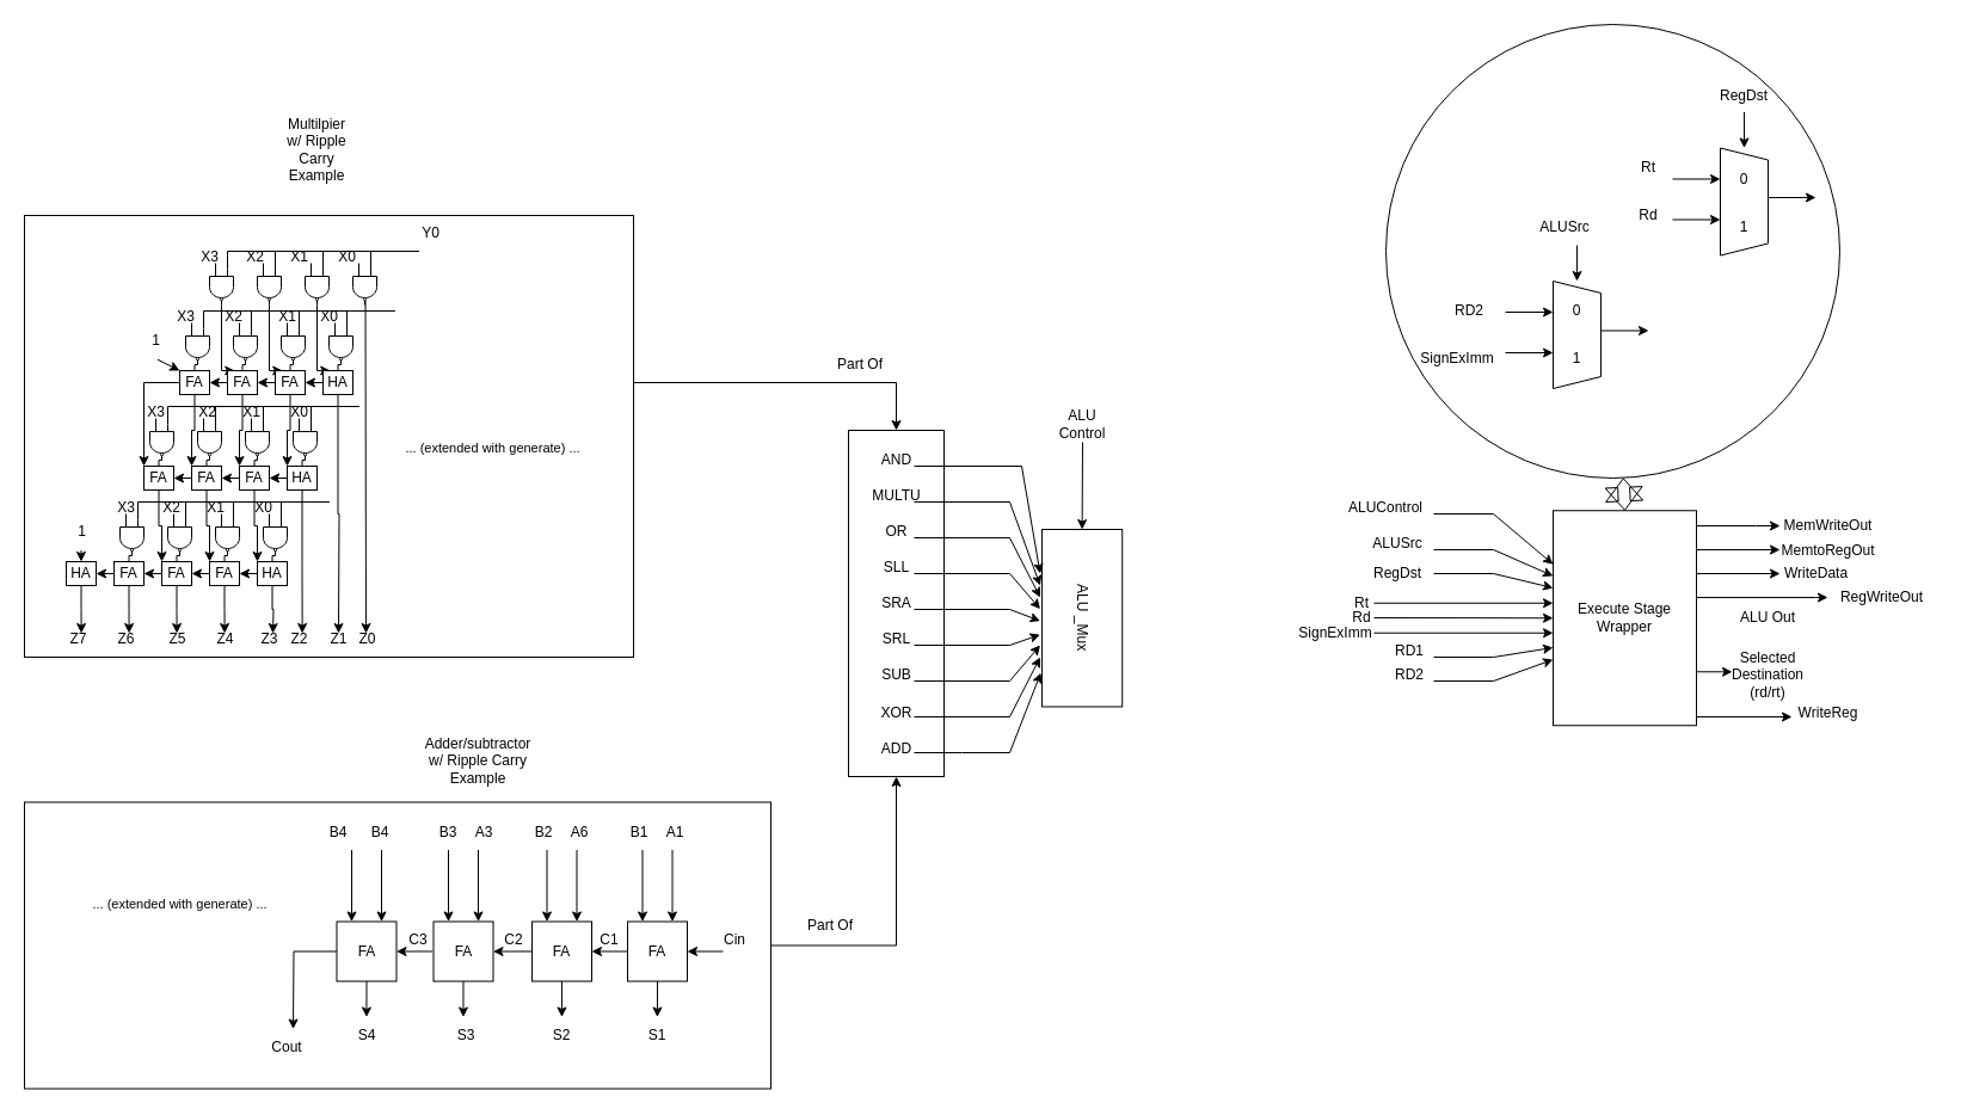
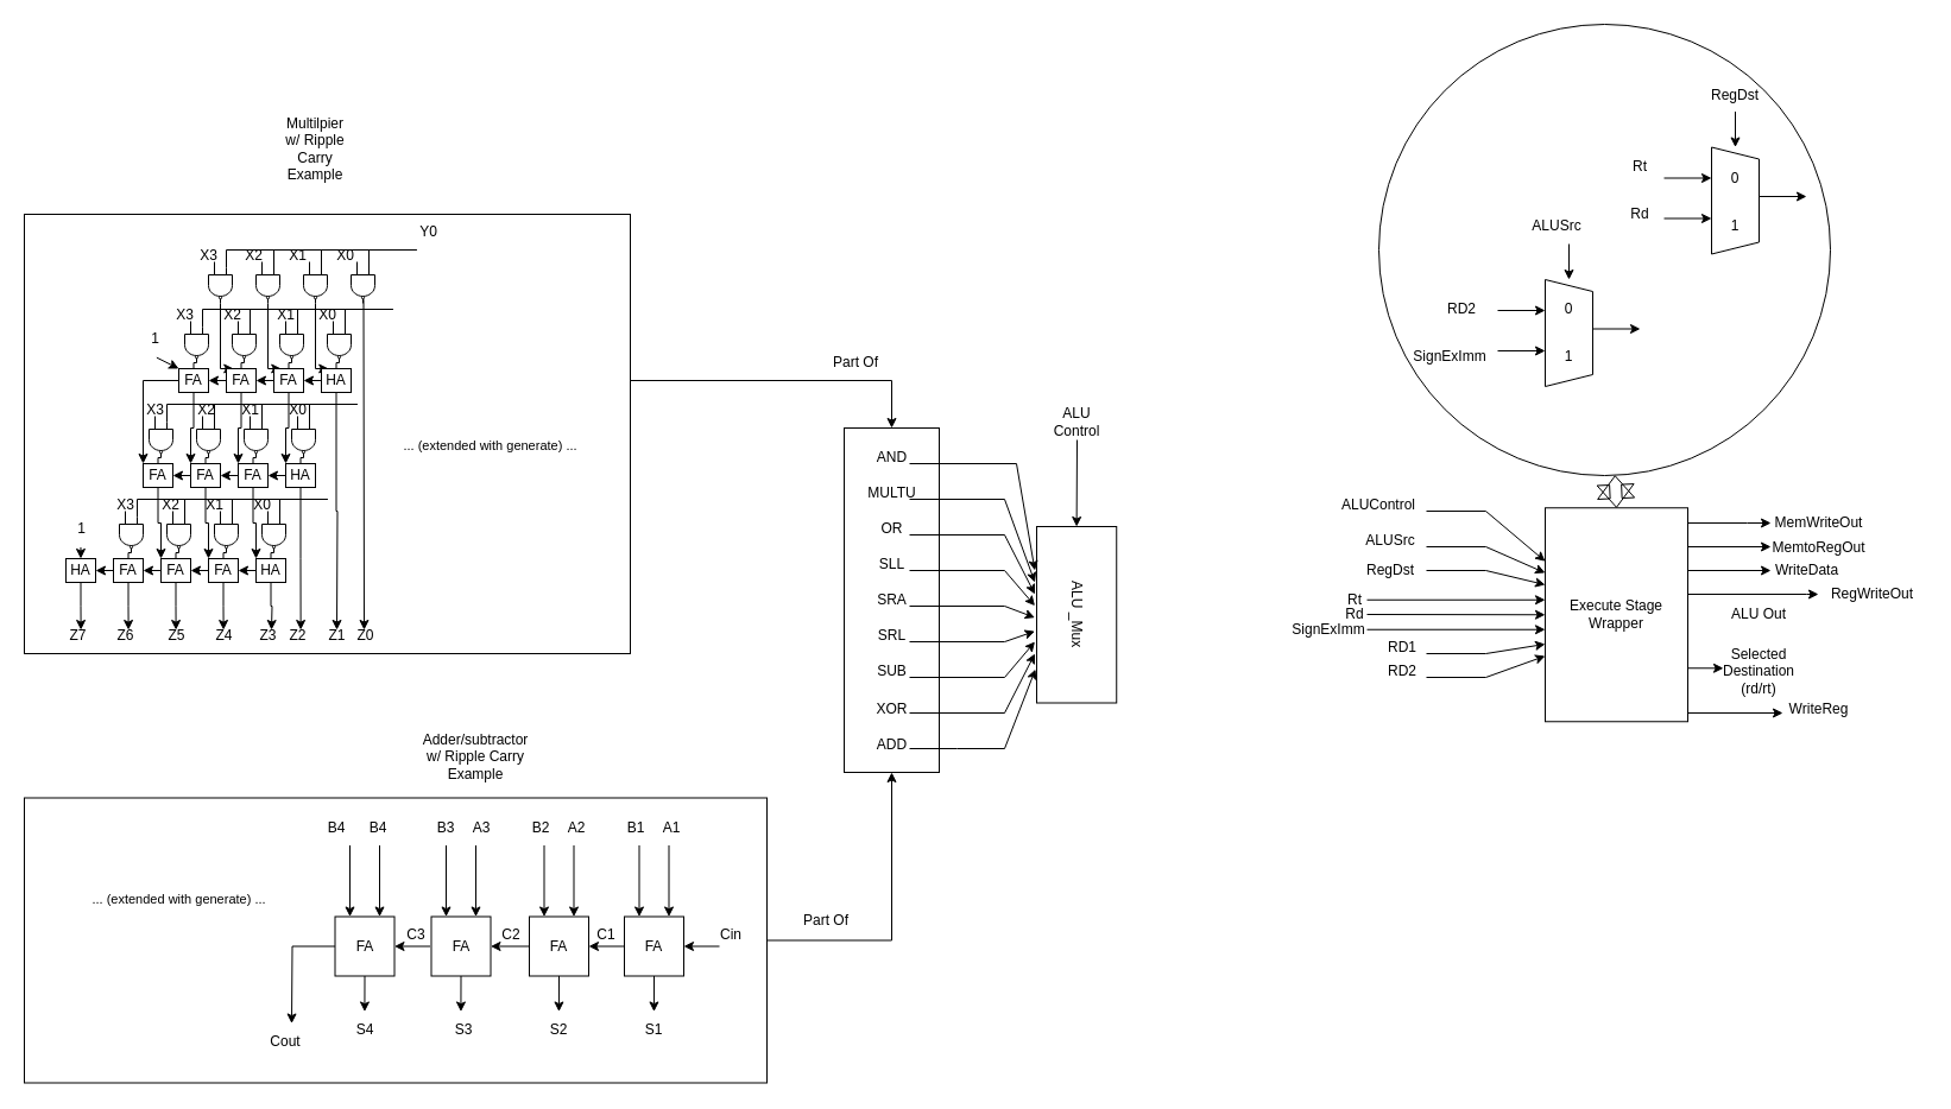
- <mxCell id="181" value="A6" style="text;html=1;strokeColor=none;fillColor=none;align=center;verticalAlign=middle;whiteSpace=wrap;rounded=0;" parent="1" vertex="1"><mxGeometry x="455" y="681.5" width="60" height="30" as="geometry" /></mxCell>
+ <mxCell id="181" value="A2" style="text;html=1;strokeColor=none;fillColor=none;align=center;verticalAlign=middle;whiteSpace=wrap;rounded=0;" parent="1" vertex="1"><mxGeometry x="455" y="681.5" width="60" height="30" as="geometry" /></mxCell>
